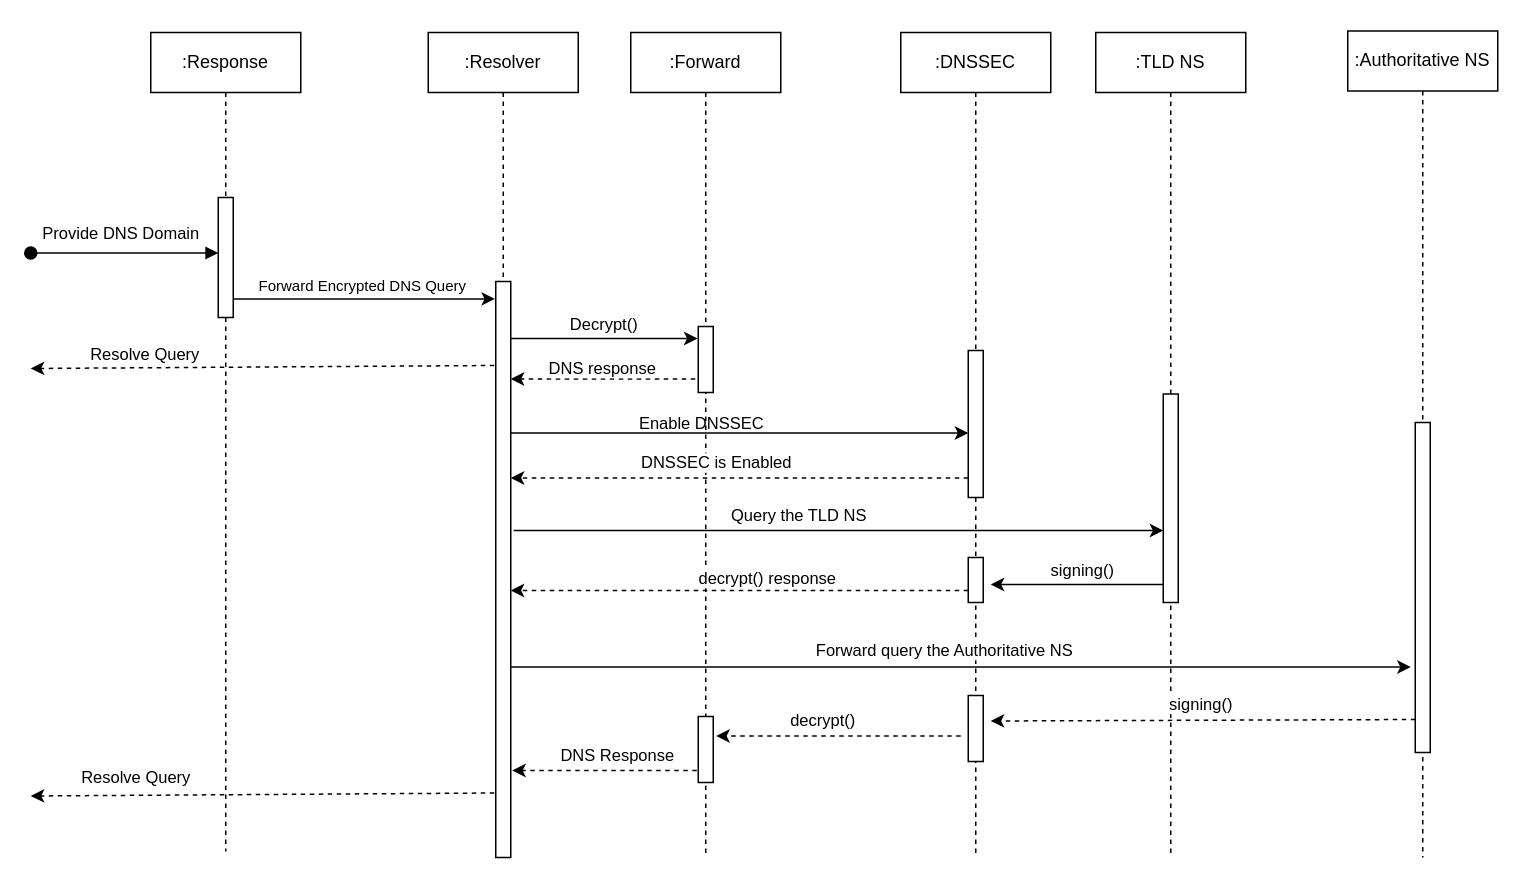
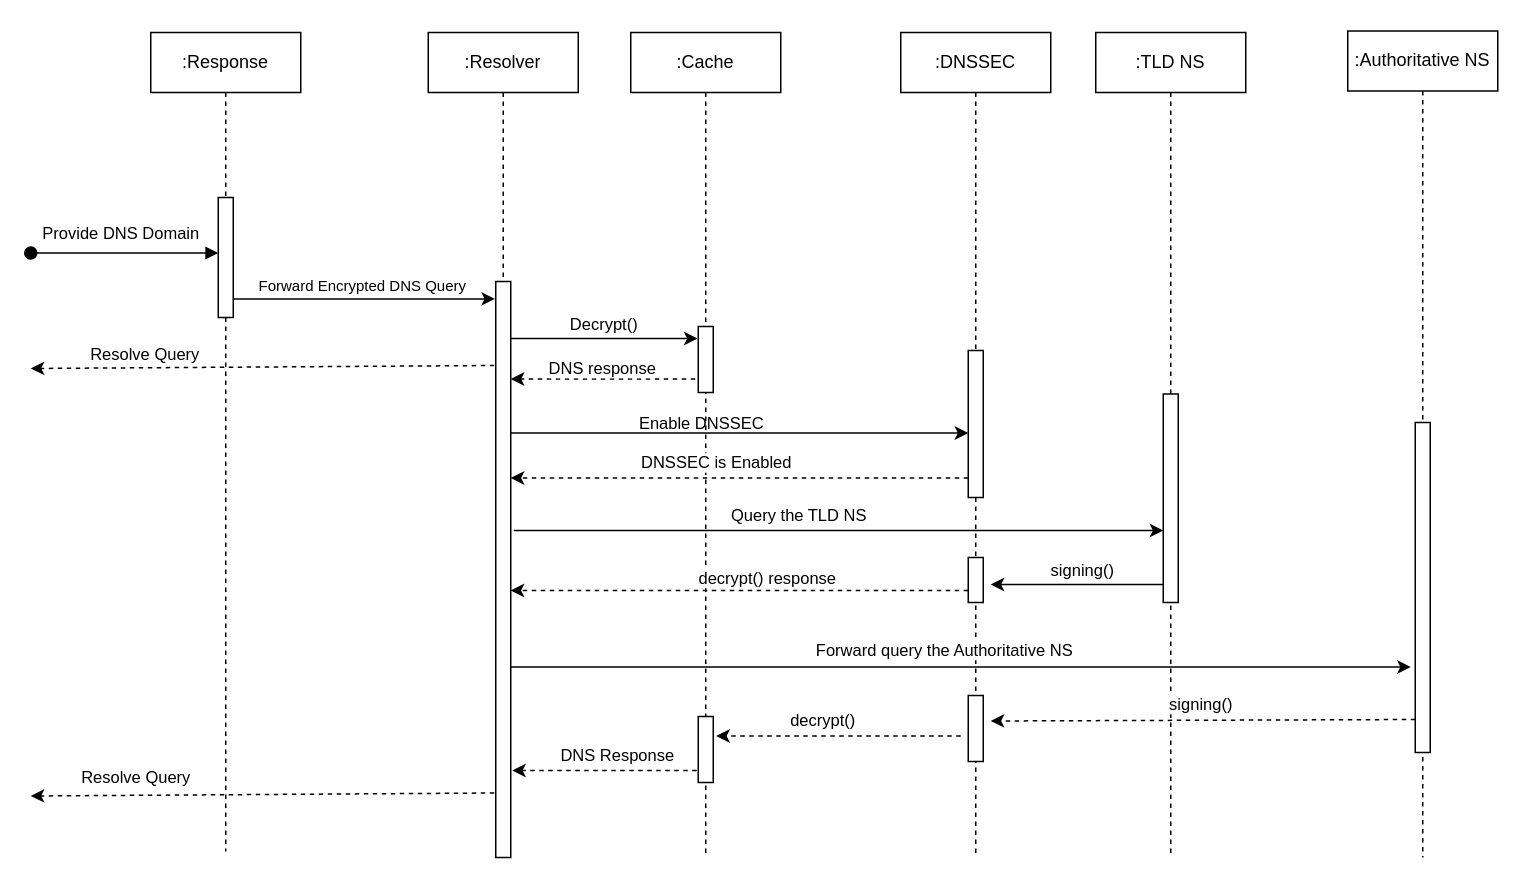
- <mxCell id="3" value=":Forward" style="shape=umlLifeline;perimeter=lifelinePerimeter;whiteSpace=wrap;html=1;container=0;dropTarget=0;collapsible=0;recursiveResize=0;outlineConnect=0;portConstraint=eastwest;newEdgeStyle={&quot;edgeStyle&quot;:&quot;elbowEdgeStyle&quot;,&quot;elbow&quot;:&quot;vertical&quot;,&quot;curved&quot;:0,&quot;rounded&quot;:0};" parent="1" vertex="1"><mxGeometry x="420" y="21" width="100" height="550" as="geometry" /></mxCell>
+ <mxCell id="3" value=":Cache" style="shape=umlLifeline;perimeter=lifelinePerimeter;whiteSpace=wrap;html=1;container=0;dropTarget=0;collapsible=0;recursiveResize=0;outlineConnect=0;portConstraint=eastwest;newEdgeStyle={&quot;edgeStyle&quot;:&quot;elbowEdgeStyle&quot;,&quot;elbow&quot;:&quot;vertical&quot;,&quot;curved&quot;:0,&quot;rounded&quot;:0};" parent="1" vertex="1"><mxGeometry x="420" y="21" width="100" height="550" as="geometry" /></mxCell>
